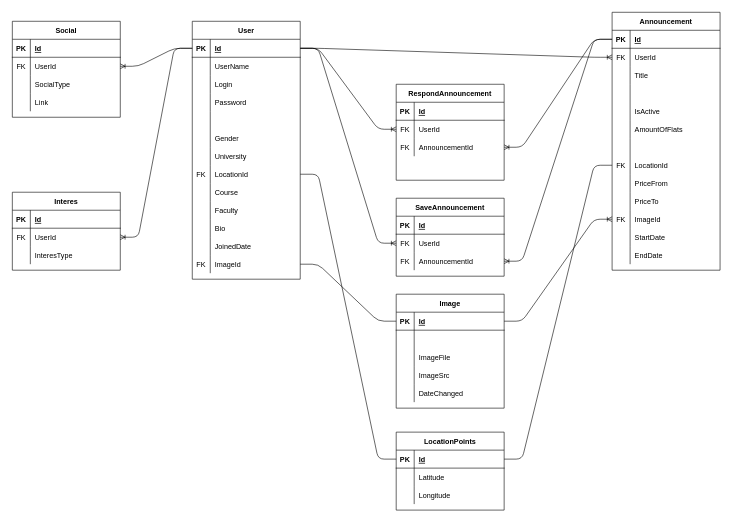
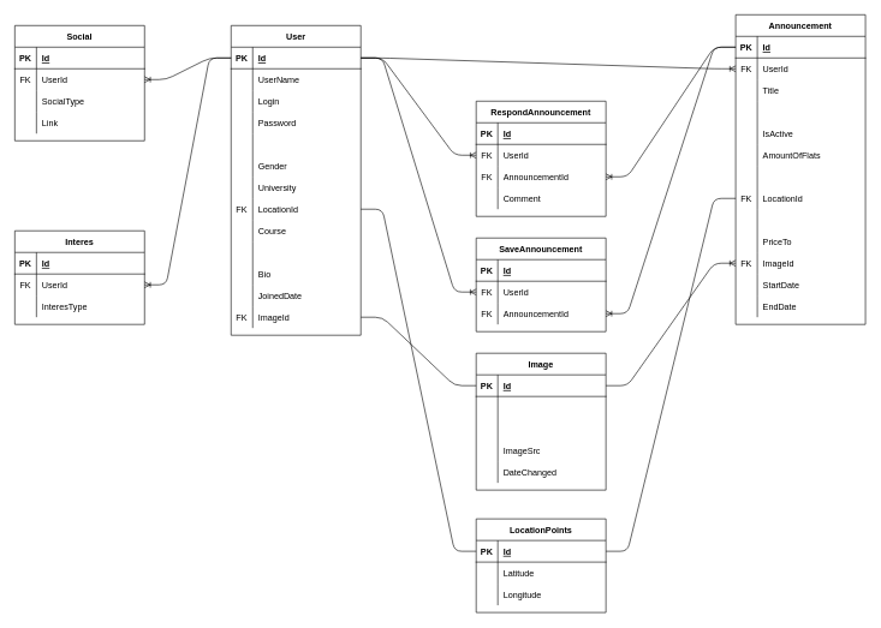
+ <mxCell id="111" value="Comment" style="shape=partialRectangle;connectable=0;fillColor=none;top=0;left=0;bottom=0;right=0;align=left;spacingLeft=6;overflow=hidden;" parent="109" vertex="1"><mxGeometry x="30" width="150" height="30" as="geometry"><mxRectangle width="150" height="30" as="alternateBounds" /></mxGeometry></mxCell>
- <mxCell id="66" value="PriceFrom" style="shape=partialRectangle;connectable=0;fillColor=none;top=0;left=0;bottom=0;right=0;align=left;spacingLeft=6;overflow=hidden;" parent="64" vertex="1"><mxGeometry x="30" width="150" height="30" as="geometry"><mxRectangle width="150" height="30" as="alternateBounds" /></mxGeometry></mxCell>
- <mxCell id="31" value="Faculty" style="shape=partialRectangle;connectable=0;fillColor=none;top=0;left=0;bottom=0;right=0;align=left;spacingLeft=6;overflow=hidden;" parent="29" vertex="1"><mxGeometry x="30" width="150" height="30" as="geometry"><mxRectangle width="150" height="30" as="alternateBounds" /></mxGeometry></mxCell>
- <mxCell id="133" value="ImageFile " style="shape=partialRectangle;connectable=0;fillColor=none;top=0;left=0;bottom=0;right=0;align=left;spacingLeft=6;overflow=hidden;" parent="131" vertex="1"><mxGeometry x="30" width="150" height="30" as="geometry"><mxRectangle width="150" height="30" as="alternateBounds" /></mxGeometry></mxCell>
